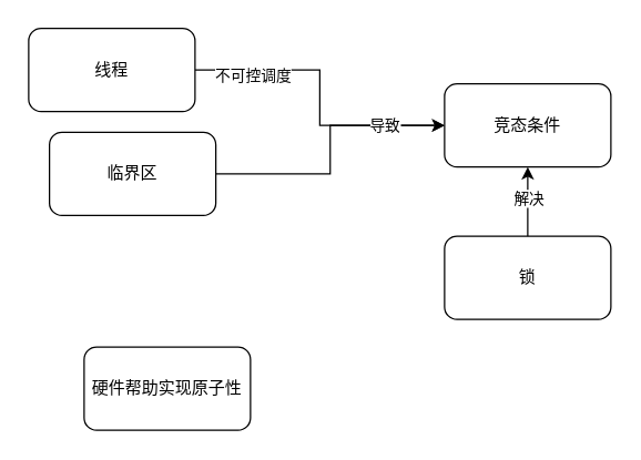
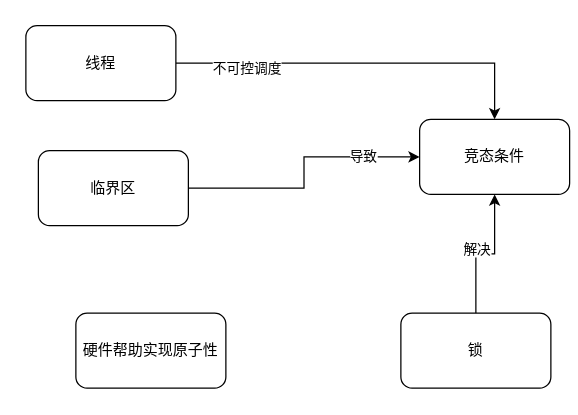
- <mxCell id="5" value="竞态条件" style="rounded=1;whiteSpace=wrap;html=1;" vertex="1" parent="1"><mxGeometry x="320" y="60" width="120" height="60" as="geometry" /></mxCell>
+ <mxCell id="5" value="竞态条件" style="rounded=1;whiteSpace=wrap;html=1;" vertex="1" parent="1"><mxGeometry x="335" y="95" width="120" height="60" as="geometry" /></mxCell>
- <mxCell id="8" value="临界区" style="rounded=1;whiteSpace=wrap;html=1;" vertex="1" parent="1"><mxGeometry x="35" y="95" width="120" height="60" as="geometry" /></mxCell>
+ <mxCell id="8" value="临界区" style="rounded=1;whiteSpace=wrap;html=1;" vertex="1" parent="1"><mxGeometry x="30" y="120" width="120" height="60" as="geometry" /></mxCell>
- <mxCell id="11" value="锁" style="rounded=1;whiteSpace=wrap;html=1;" vertex="1" parent="1"><mxGeometry x="320" y="170" width="120" height="60" as="geometry" /></mxCell>
+ <mxCell id="11" value="锁" style="rounded=1;whiteSpace=wrap;html=1;" vertex="1" parent="1"><mxGeometry x="320" y="250" width="120" height="60" as="geometry" /></mxCell>
